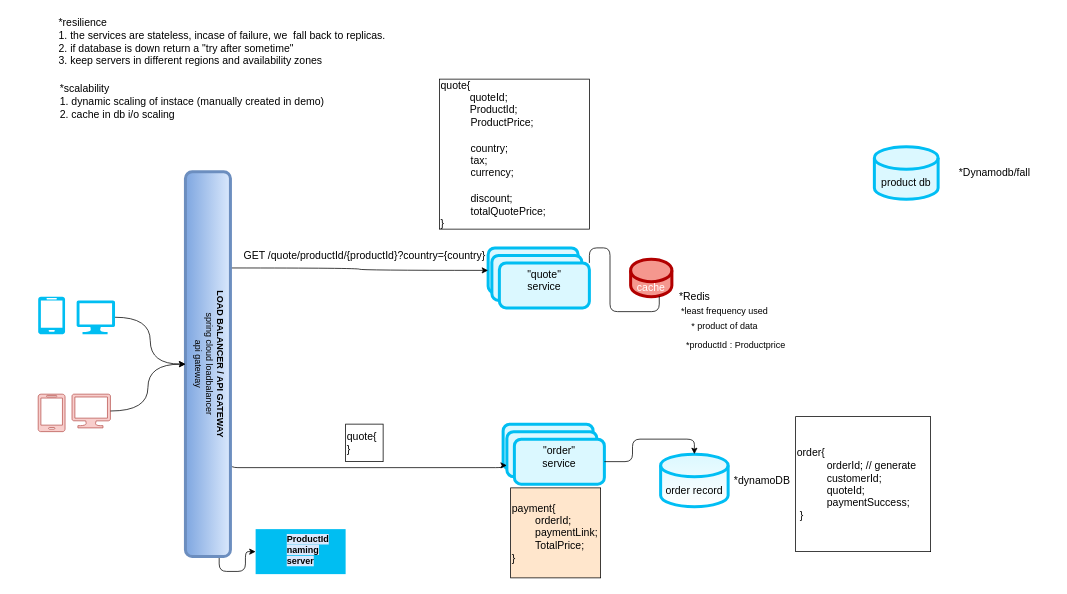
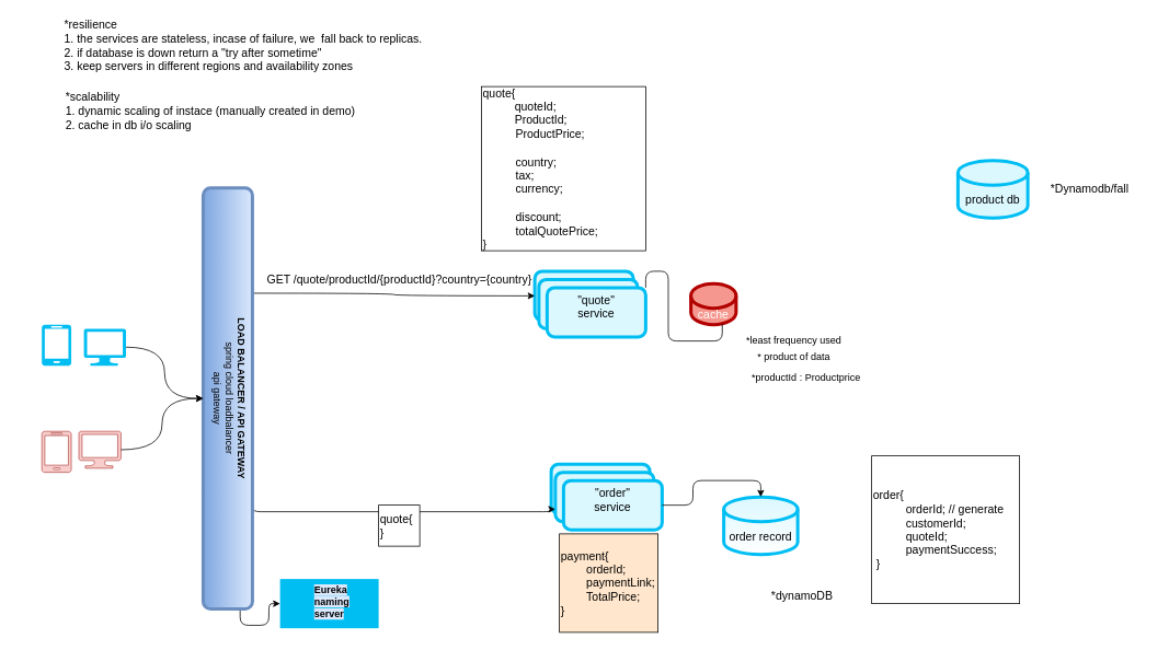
- <mxCell id="24" value="*Redis" style="text;html=1;align=center;verticalAlign=middle;resizable=0;points=[];autosize=1;strokeColor=none;fillColor=none;fontSize=14;" parent="1" vertex="1"><mxGeometry x="895" y="385" width="60" height="20" as="geometry" /></mxCell>
- <mxCell id="40" value="quote{&lt;br&gt;}" style="whiteSpace=wrap;html=1;aspect=fixed;rounded=0;fontSize=14;gradientColor=#ffffff;align=left;" parent="1" vertex="1"><mxGeometry x="460" y="565" width="50" height="50" as="geometry" /></mxCell>
+ <mxCell id="40" value="quote{&lt;br&gt;}" style="whiteSpace=wrap;html=1;aspect=fixed;rounded=0;fontSize=14;gradientColor=#ffffff;align=left;" parent="1" vertex="1"><mxGeometry x="460" y="615" width="50" height="50" as="geometry" /></mxCell>
- <mxCell id="21" value="*dynamoDB" style="text;html=1;align=center;verticalAlign=middle;resizable=0;points=[];autosize=1;strokeColor=none;fillColor=none;fontSize=14;" parent="1" vertex="1"><mxGeometry x="970" y="630" width="90" height="20" as="geometry" /></mxCell>
+ <mxCell id="21" value="*dynamoDB" style="text;html=1;align=center;verticalAlign=middle;resizable=0;points=[];autosize=1;strokeColor=none;fillColor=none;fontSize=14;" parent="1" vertex="1"><mxGeometry x="930" y="715" width="90" height="20" as="geometry" /></mxCell>
- <mxCell id="38" value="&lt;blockquote style=&quot;text-align: justify ; margin: 0px 0px 0px 40px ; border: none ; padding: 0px&quot;&gt;&lt;span style=&quot;background-color: rgb(218 , 232 , 252)&quot;&gt;&lt;b&gt;ProductId naming server&lt;/b&gt;&lt;/span&gt;&lt;/blockquote&gt;" style="rounded=0;whiteSpace=wrap;html=1;verticalAlign=top;fillColor=#00BEF2;strokeColor=none;sketch=0;align=left;" parent="1" vertex="1"><mxGeometry x="340" y="705" width="120" height="60" as="geometry" /></mxCell>
+ <mxCell id="38" value="&lt;blockquote style=&quot;text-align: justify ; margin: 0px 0px 0px 40px ; border: none ; padding: 0px&quot;&gt;&lt;span style=&quot;background-color: rgb(218 , 232 , 252)&quot;&gt;&lt;b&gt;Eureka naming server&lt;/b&gt;&lt;/span&gt;&lt;/blockquote&gt;" style="rounded=0;whiteSpace=wrap;html=1;verticalAlign=top;fillColor=#00BEF2;strokeColor=none;sketch=0;align=left;" parent="1" vertex="1"><mxGeometry x="340" y="705" width="120" height="60" as="geometry" /></mxCell>
